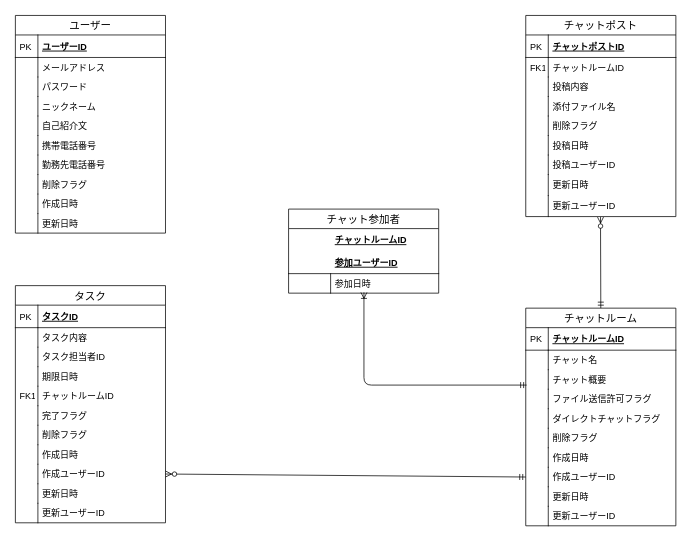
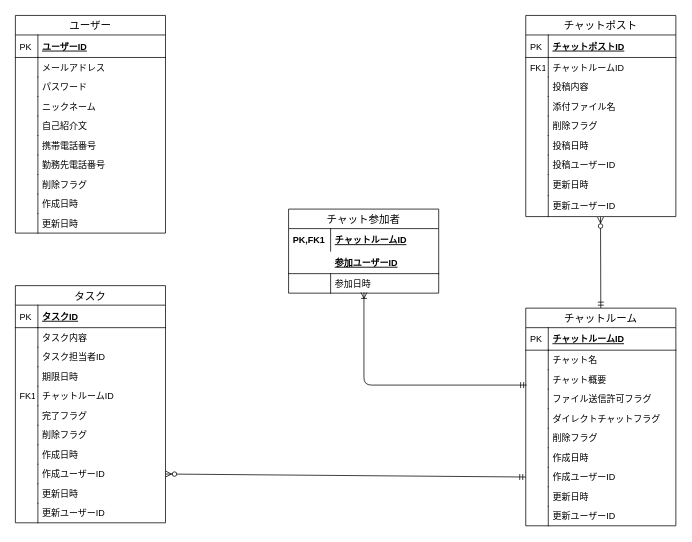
+ <mxCell id="7" value="PK,FK1" style="shape=partialRectangle;fontStyle=1;top=0;left=0;bottom=0;fillColor=none;align=left;verticalAlign=middle;spacingLeft=4;spacingRight=4;overflow=hidden;rotatable=0;points=[];portConstraint=eastwest;part=1;fontSize=12;" vertex="1" connectable="0" parent="6"><mxGeometry width="56" height="30" as="geometry" /></mxCell>
